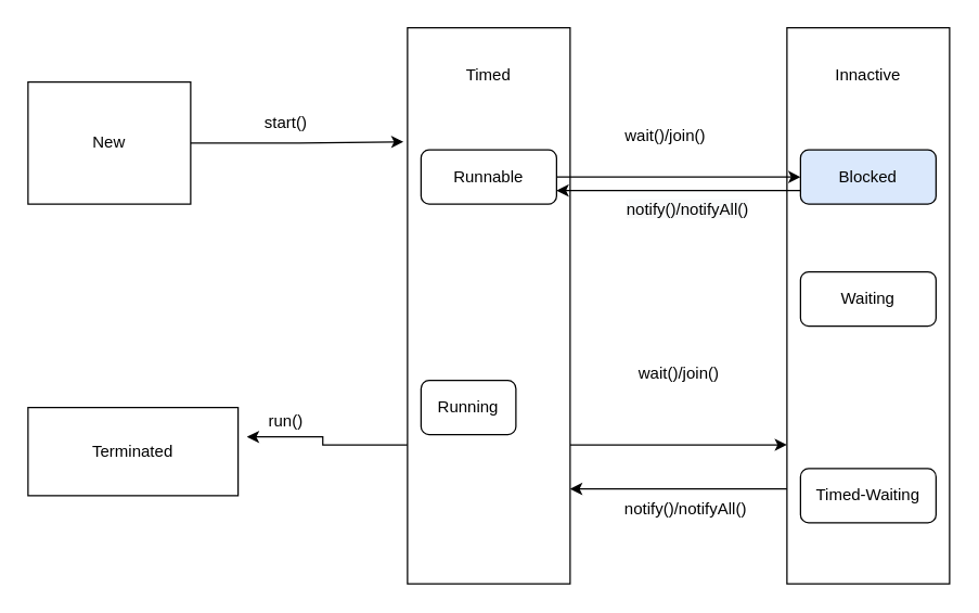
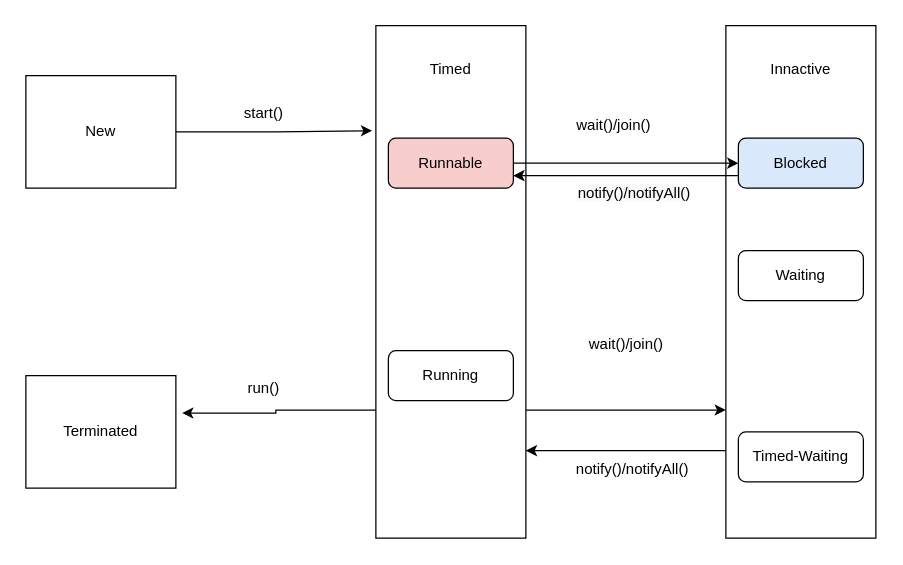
- <mxCell id="12" value="Runnable" style="rounded=1;whiteSpace=wrap;html=1;" vertex="1" parent="1"><mxGeometry x="310" y="110" width="100" height="40" as="geometry" /></mxCell>
+ <mxCell id="12" value="Runnable" style="rounded=1;whiteSpace=wrap;html=1;fillColor=#f8cecc;" vertex="1" parent="1"><mxGeometry x="310" y="110" width="100" height="40" as="geometry" /></mxCell>
- <mxCell id="13" value="Running" style="rounded=1;whiteSpace=wrap;html=1;" vertex="1" parent="1"><mxGeometry x="310" y="280" width="70" height="40" as="geometry" /></mxCell>
+ <mxCell id="13" value="Running" style="rounded=1;whiteSpace=wrap;html=1;" vertex="1" parent="1"><mxGeometry x="310" y="280" width="100" height="40" as="geometry" /></mxCell>
- <mxCell id="5" value="Terminated" style="rounded=0;whiteSpace=wrap;html=1;" vertex="1" parent="1"><mxGeometry x="20" y="300" width="155" height="65" as="geometry" /></mxCell>
+ <mxCell id="5" value="Terminated" style="rounded=0;whiteSpace=wrap;html=1;" vertex="1" parent="1"><mxGeometry x="20" y="300" width="120" height="90" as="geometry" /></mxCell>
